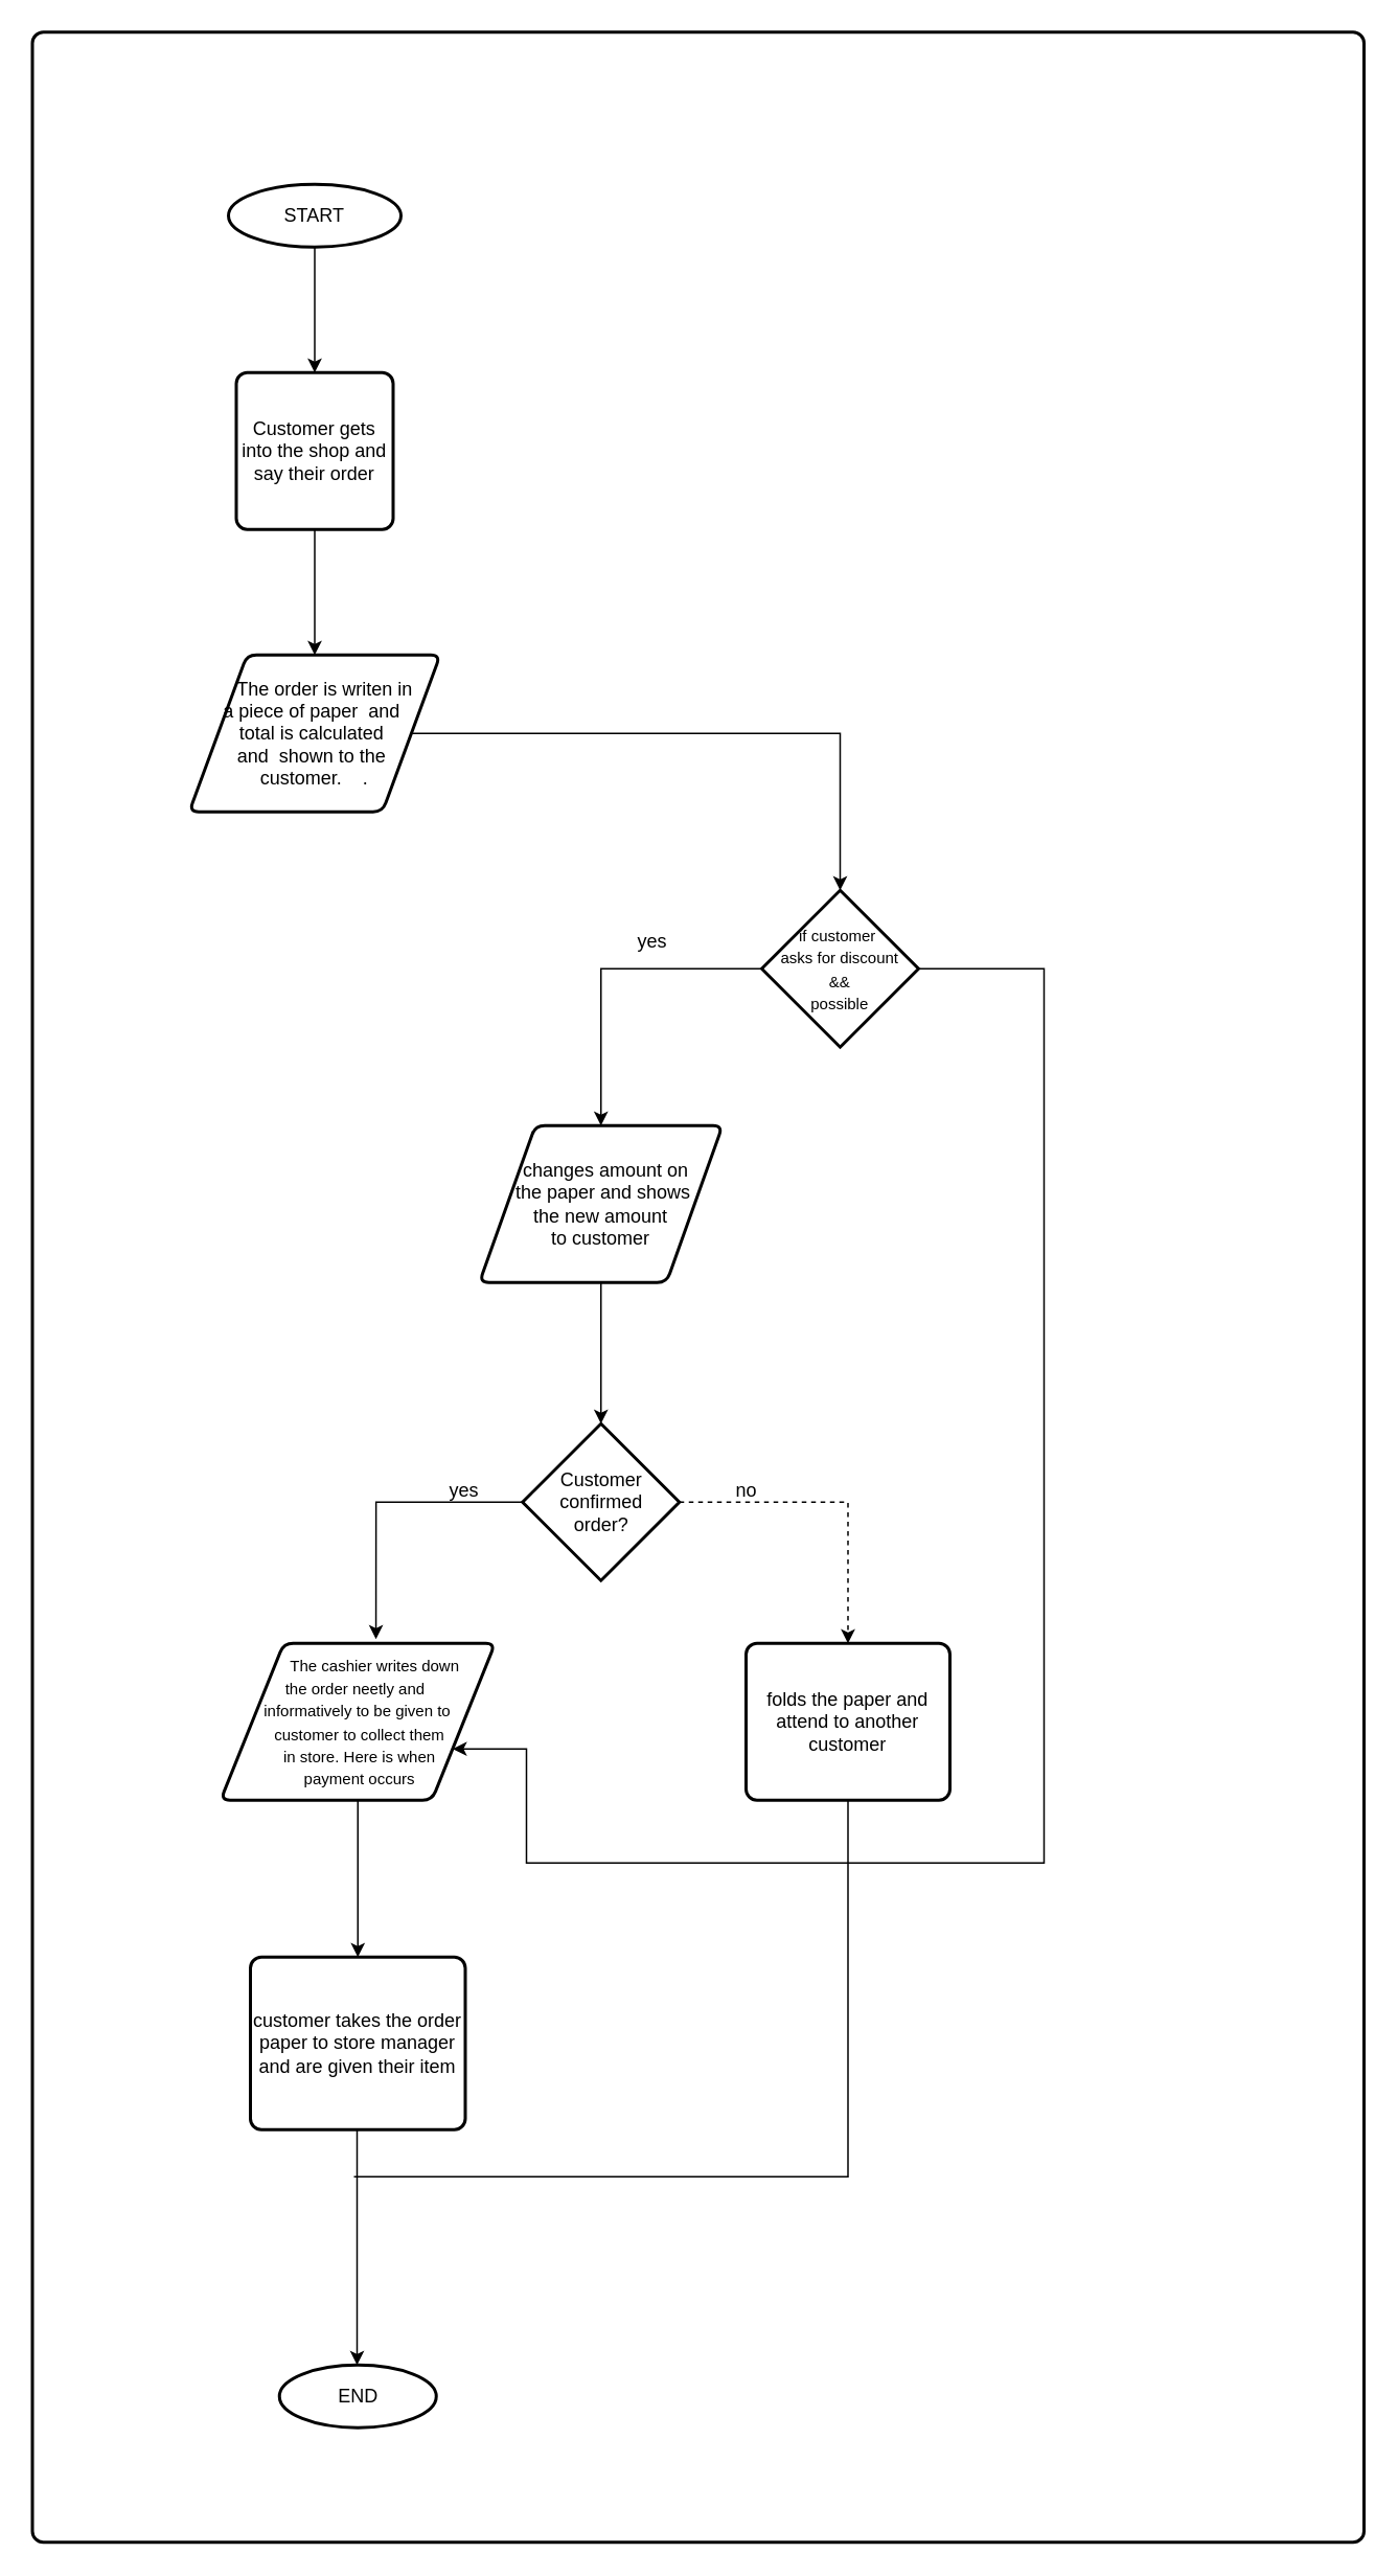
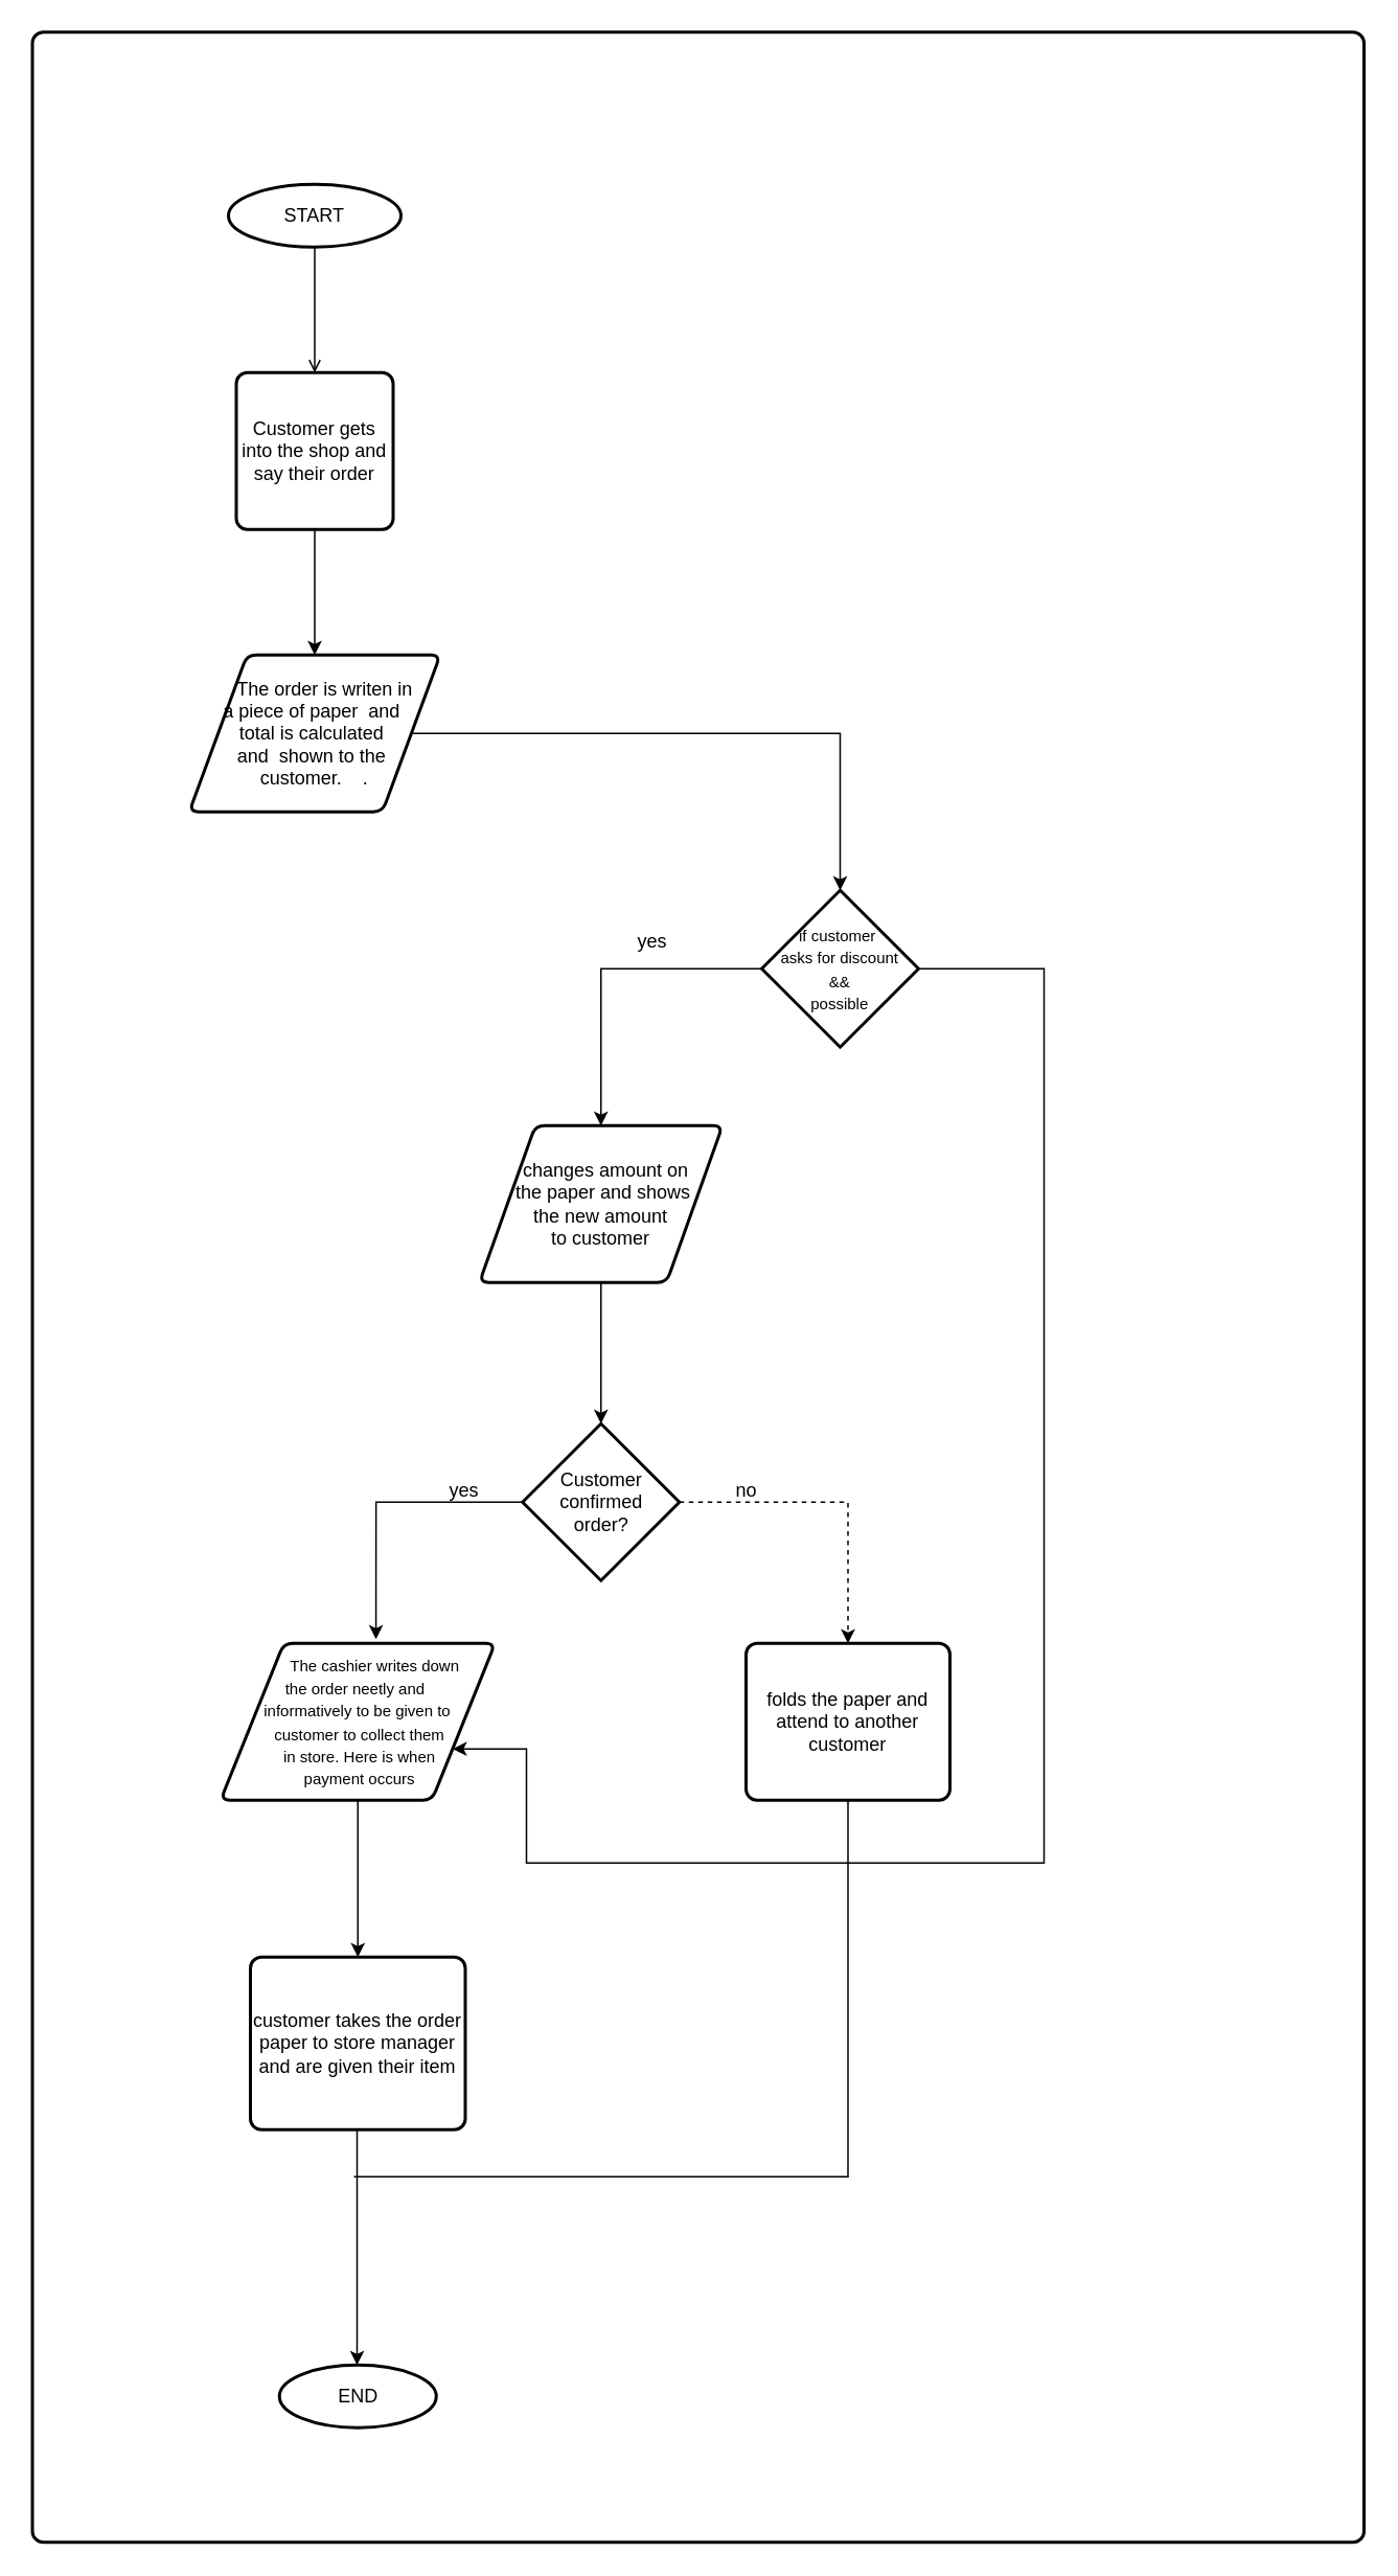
- <mxCell id="3" style="edgeStyle=orthogonalEdgeStyle;rounded=0;orthogonalLoop=1;jettySize=auto;html=1;exitX=0.5;exitY=1;exitDx=0;exitDy=0;exitPerimeter=0;entryX=0.5;entryY=0;entryDx=0;entryDy=0;" edge="1" parent="1" source="4" target="6"><mxGeometry relative="1" as="geometry" /></mxCell>
+ <mxCell id="3" style="edgeStyle=orthogonalEdgeStyle;rounded=0;orthogonalLoop=1;jettySize=auto;html=1;exitX=0.5;exitY=1;exitDx=0;exitDy=0;exitPerimeter=0;entryX=0.5;entryY=0;entryDx=0;entryDy=0;endArrow=open;" edge="1" parent="1" source="4" target="6"><mxGeometry relative="1" as="geometry" /></mxCell>
